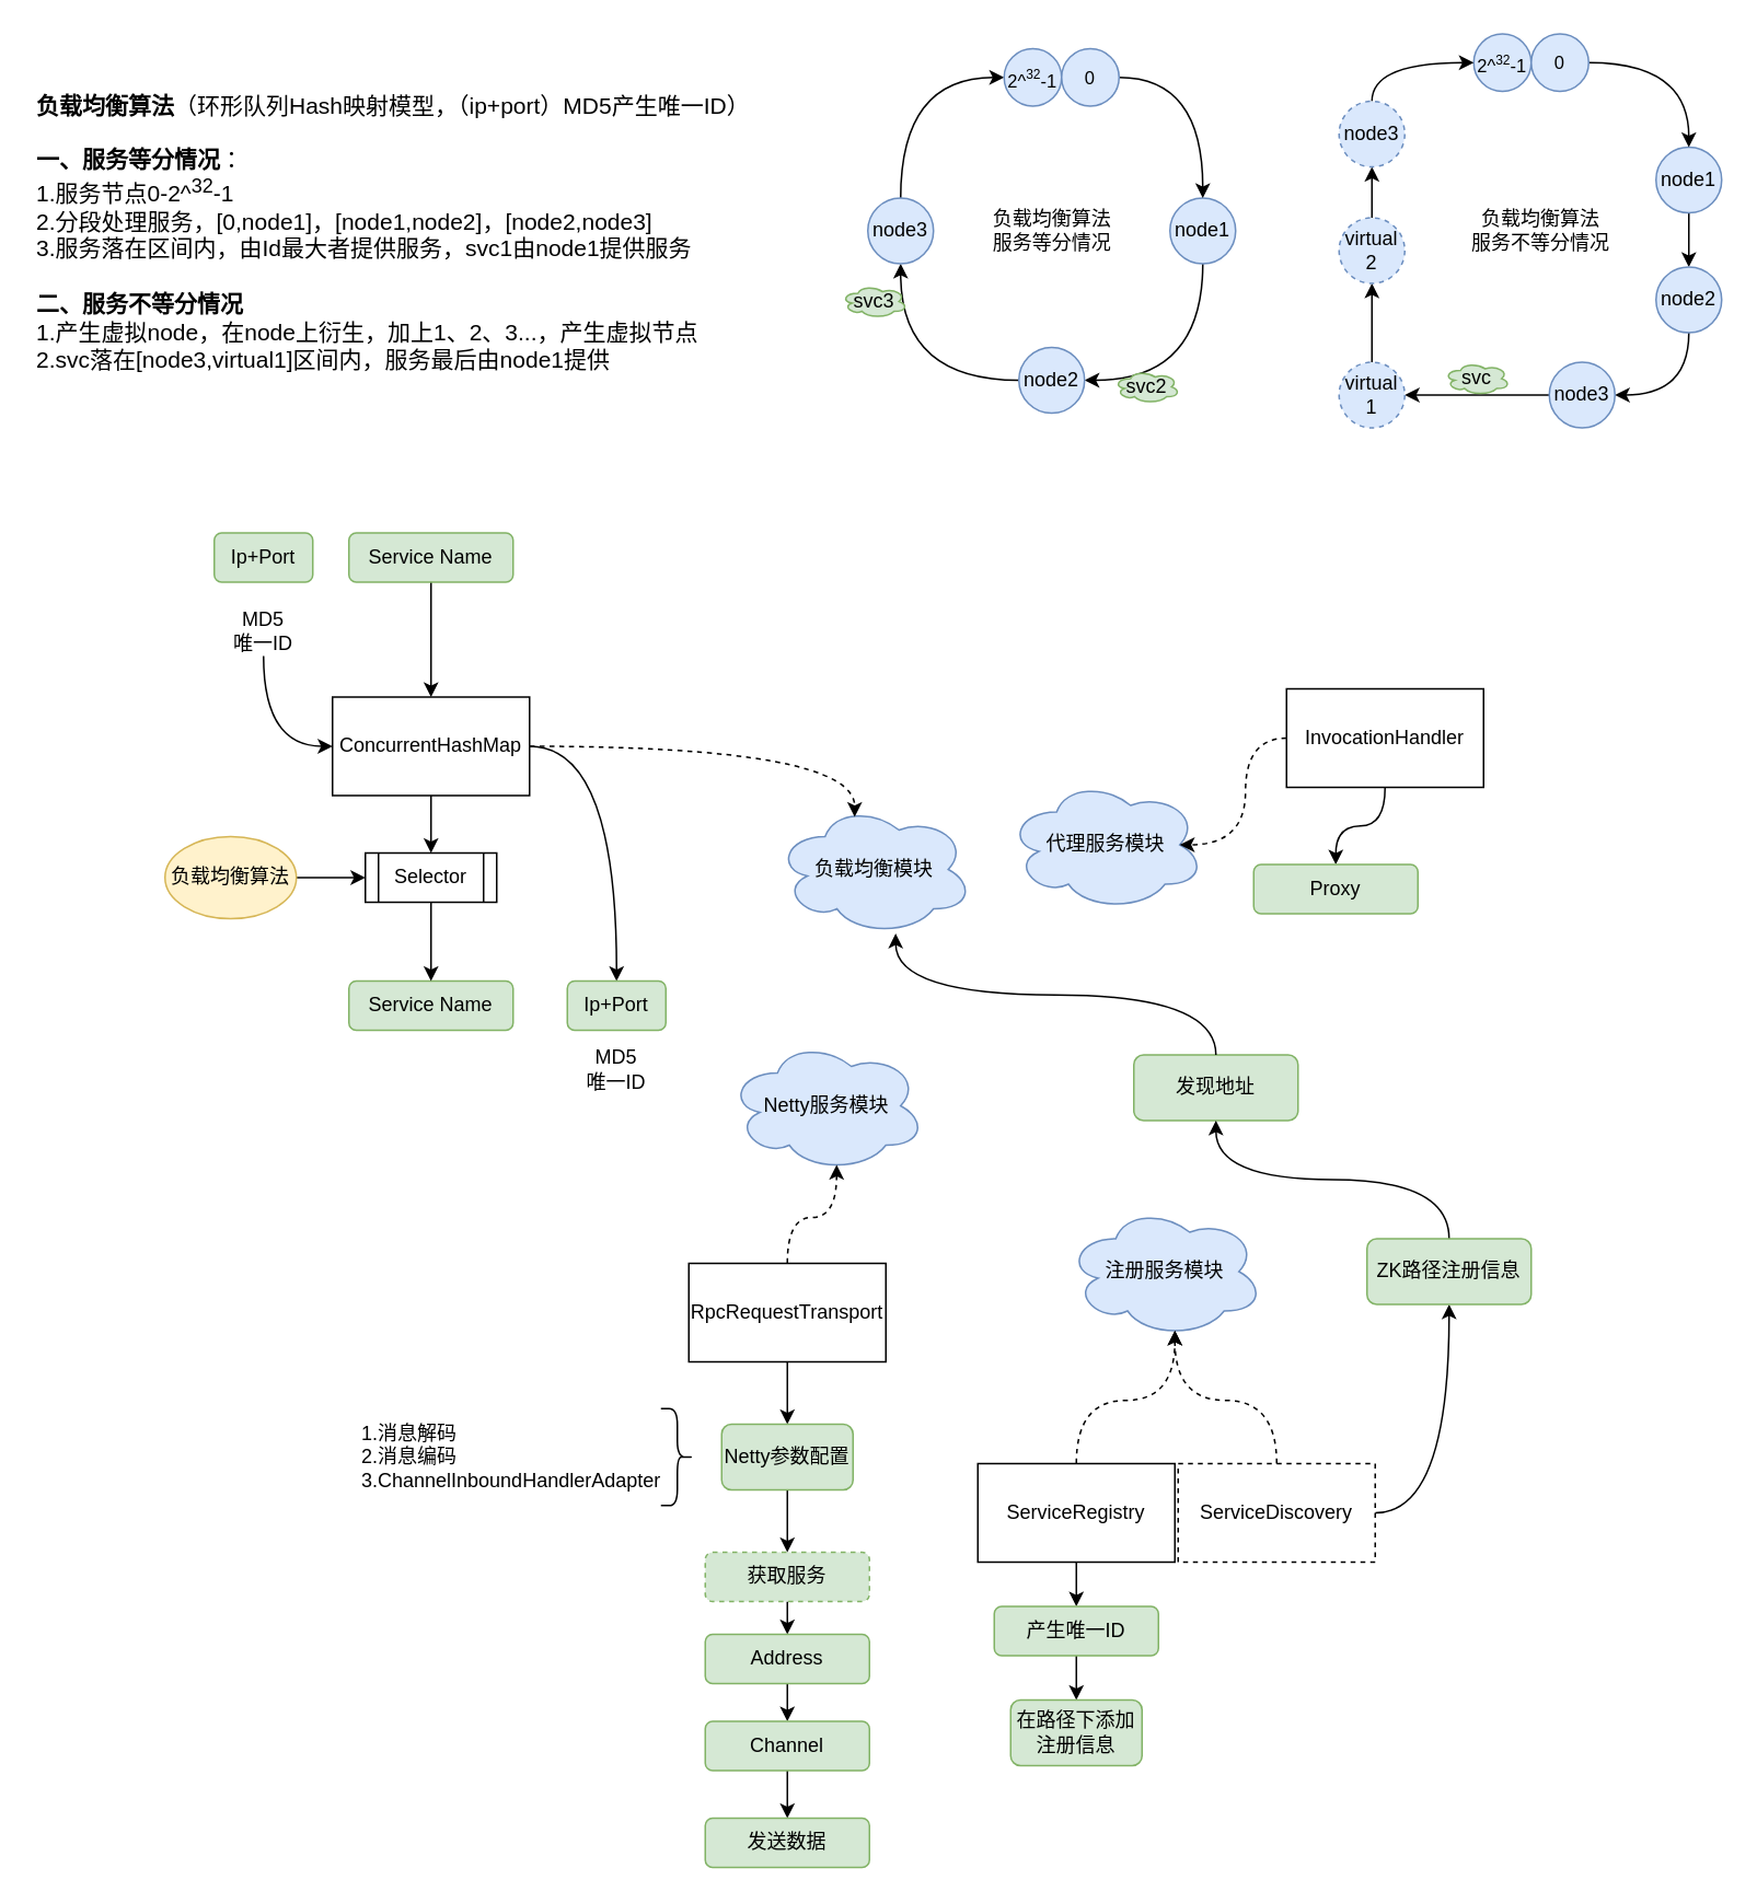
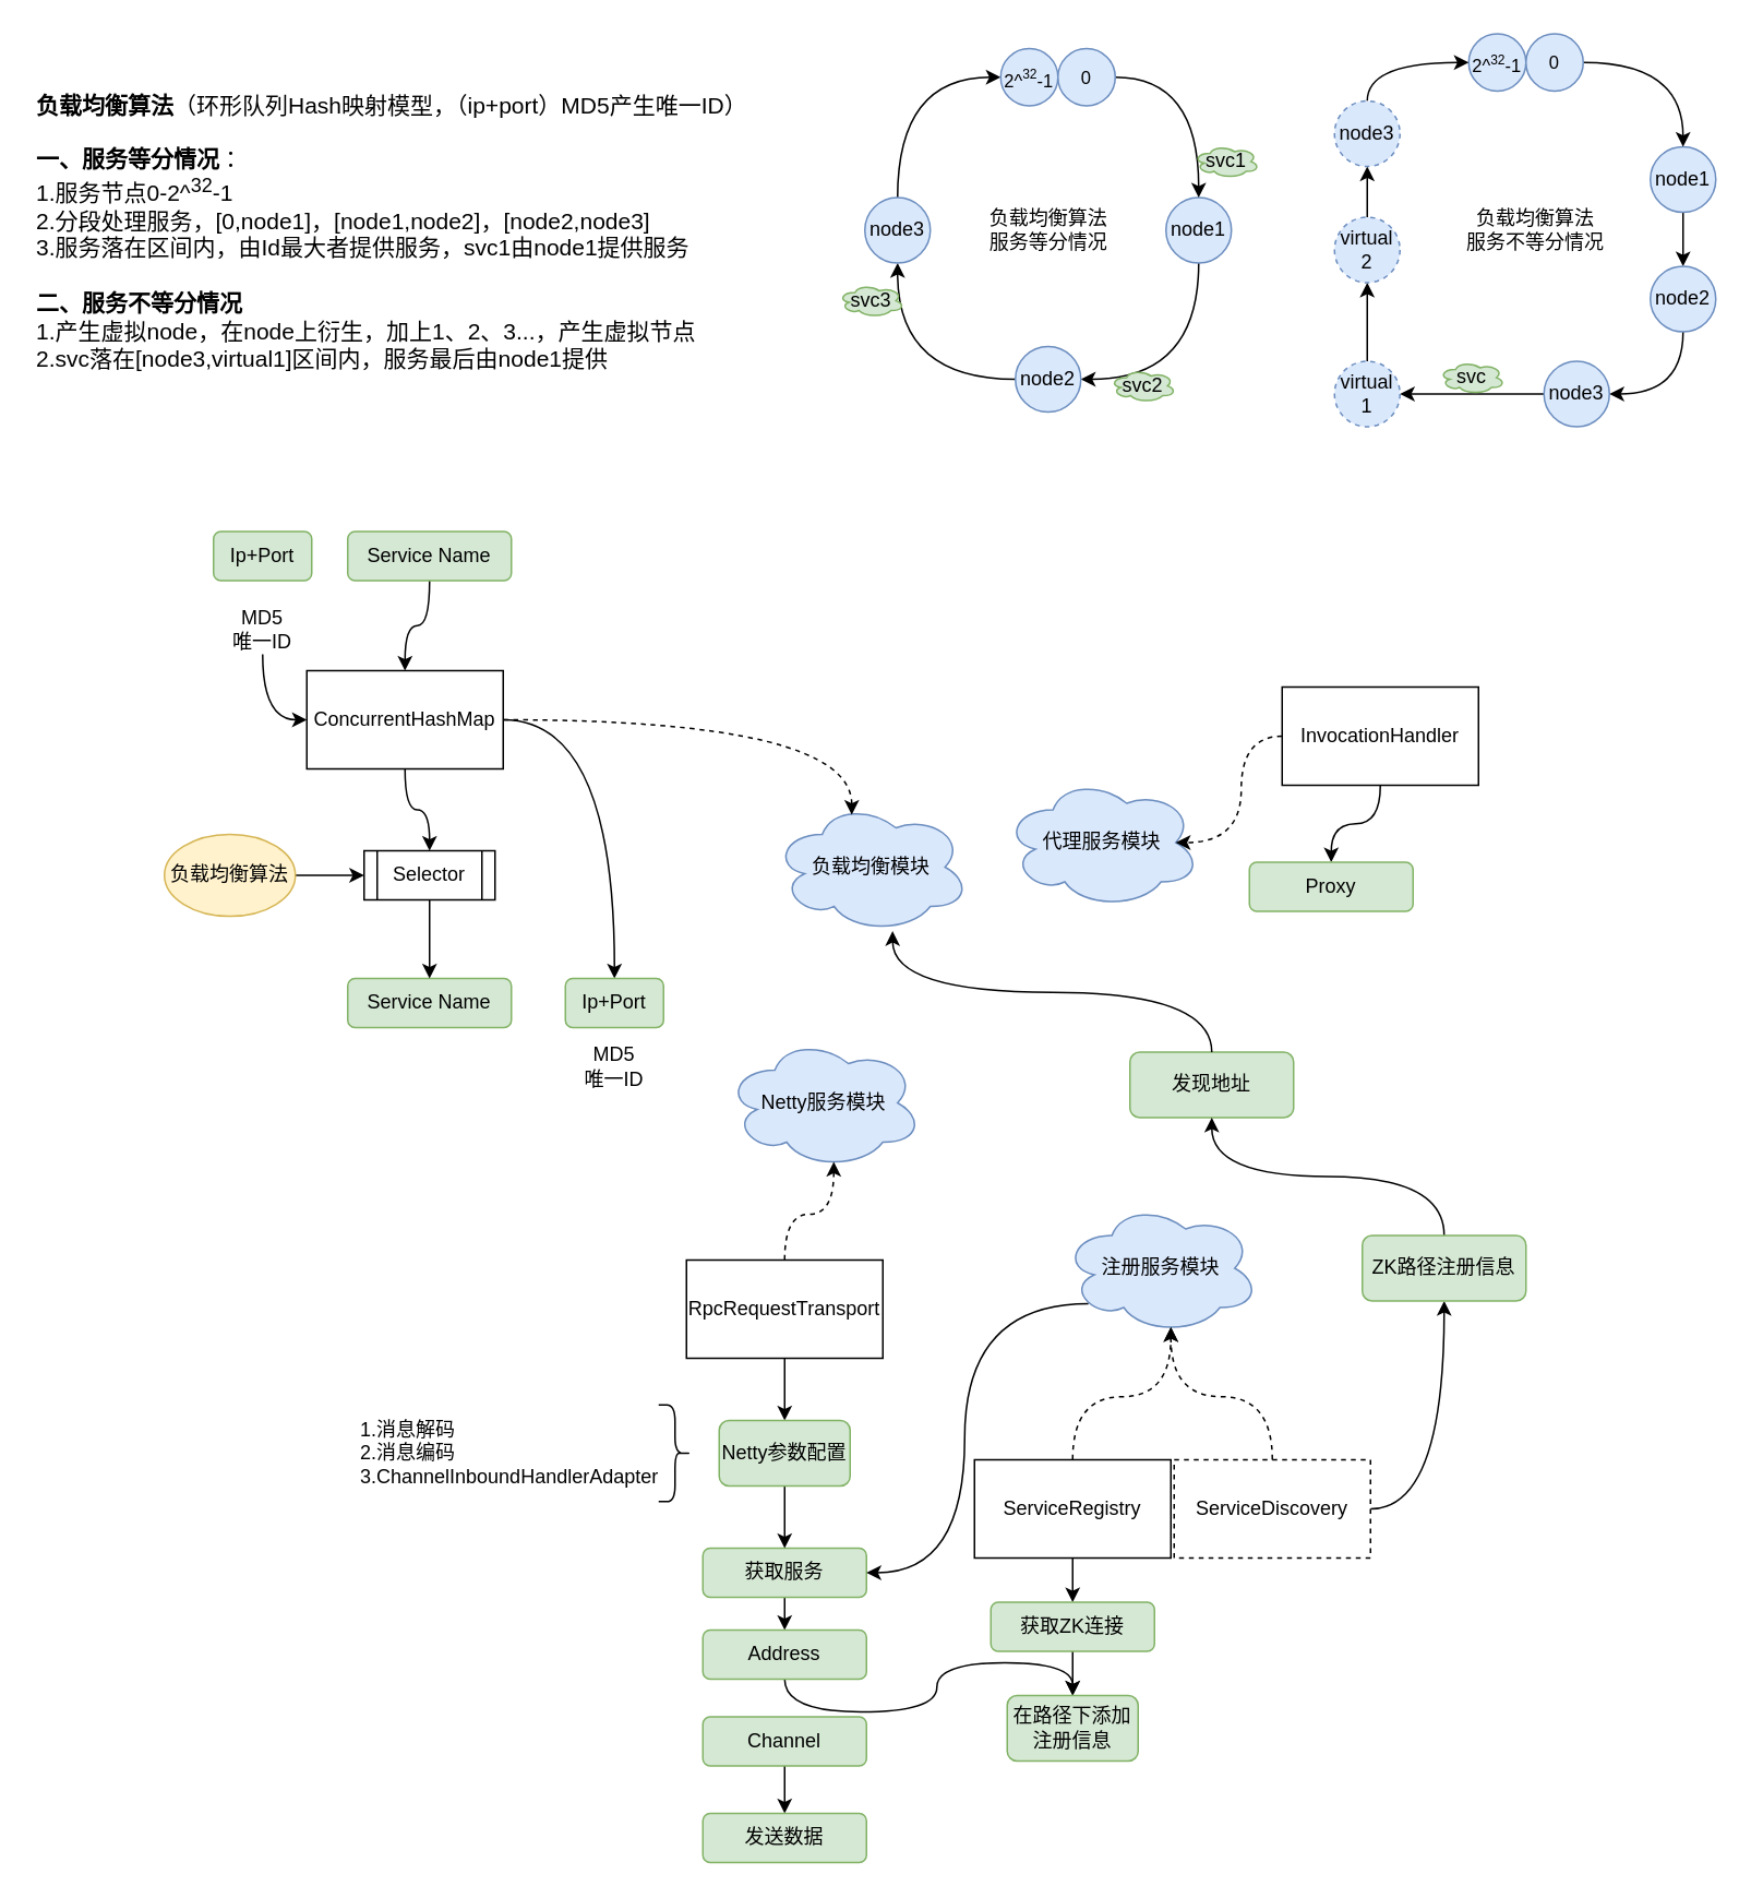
+ <mxCell id="11" value="svc1" style="ellipse;shape=cloud;whiteSpace=wrap;html=1;fillColor=#d5e8d4;strokeColor=#82b366;" vertex="1" parent="1"><mxGeometry x="729" y="88" width="40" height="20" as="geometry" /></mxCell>
- <mxCell id="40" value="ConcurrentHashMap" style="rounded=0;whiteSpace=wrap;html=1;" vertex="1" parent="1"><mxGeometry x="202" y="424" width="120" height="60" as="geometry" /></mxCell>
+ <mxCell id="40" value="ConcurrentHashMap" style="rounded=0;whiteSpace=wrap;html=1;" vertex="1" parent="1"><mxGeometry x="187" y="409" width="120" height="60" as="geometry" /></mxCell>
+ <mxCell id="58" style="edgeStyle=orthogonalEdgeStyle;curved=1;rounded=0;orthogonalLoop=1;jettySize=auto;html=1;exitX=0.13;exitY=0.77;exitDx=0;exitDy=0;exitPerimeter=0;entryX=1;entryY=0.5;entryDx=0;entryDy=0;" edge="1" parent="1" source="59" target="57"><mxGeometry relative="1" as="geometry" /></mxCell>
- <mxCell id="57" value="获取服务" style="rounded=1;whiteSpace=wrap;html=1;fillColor=#d5e8d4;strokeColor=#82b366;fontSize=12;dashed=1;" vertex="1" parent="1"><mxGeometry x="429" y="945" width="100" height="30" as="geometry" /></mxCell>
+ <mxCell id="57" value="获取服务" style="rounded=1;whiteSpace=wrap;html=1;fillColor=#d5e8d4;strokeColor=#82b366;fontSize=12;" vertex="1" parent="1"><mxGeometry x="429" y="945" width="100" height="30" as="geometry" /></mxCell>
- <mxCell id="77" value="产生唯一ID" style="rounded=1;whiteSpace=wrap;html=1;fillColor=#d5e8d4;strokeColor=#82b366;fontSize=12;" vertex="1" parent="1"><mxGeometry x="605" y="978" width="100" height="30" as="geometry" /></mxCell>
+ <mxCell id="77" value="获取ZK连接" style="rounded=1;whiteSpace=wrap;html=1;fillColor=#d5e8d4;strokeColor=#82b366;fontSize=12;" vertex="1" parent="1"><mxGeometry x="605" y="978" width="100" height="30" as="geometry" /></mxCell>
- <mxCell id="63" style="edgeStyle=orthogonalEdgeStyle;curved=1;rounded=0;orthogonalLoop=1;jettySize=auto;html=1;exitX=0.5;exitY=1;exitDx=0;exitDy=0;entryX=0.5;entryY=0;entryDx=0;entryDy=0;" edge="1" parent="1" source="64" target="66"><mxGeometry relative="1" as="geometry" /></mxCell>
+ <mxCell id="63" style="edgeStyle=orthogonalEdgeStyle;curved=1;rounded=0;orthogonalLoop=1;jettySize=auto;html=1;exitX=0.5;exitY=1;exitDx=0;exitDy=0;" edge="1" parent="1" source="64" target="78"><mxGeometry relative="1" as="geometry" /></mxCell>
